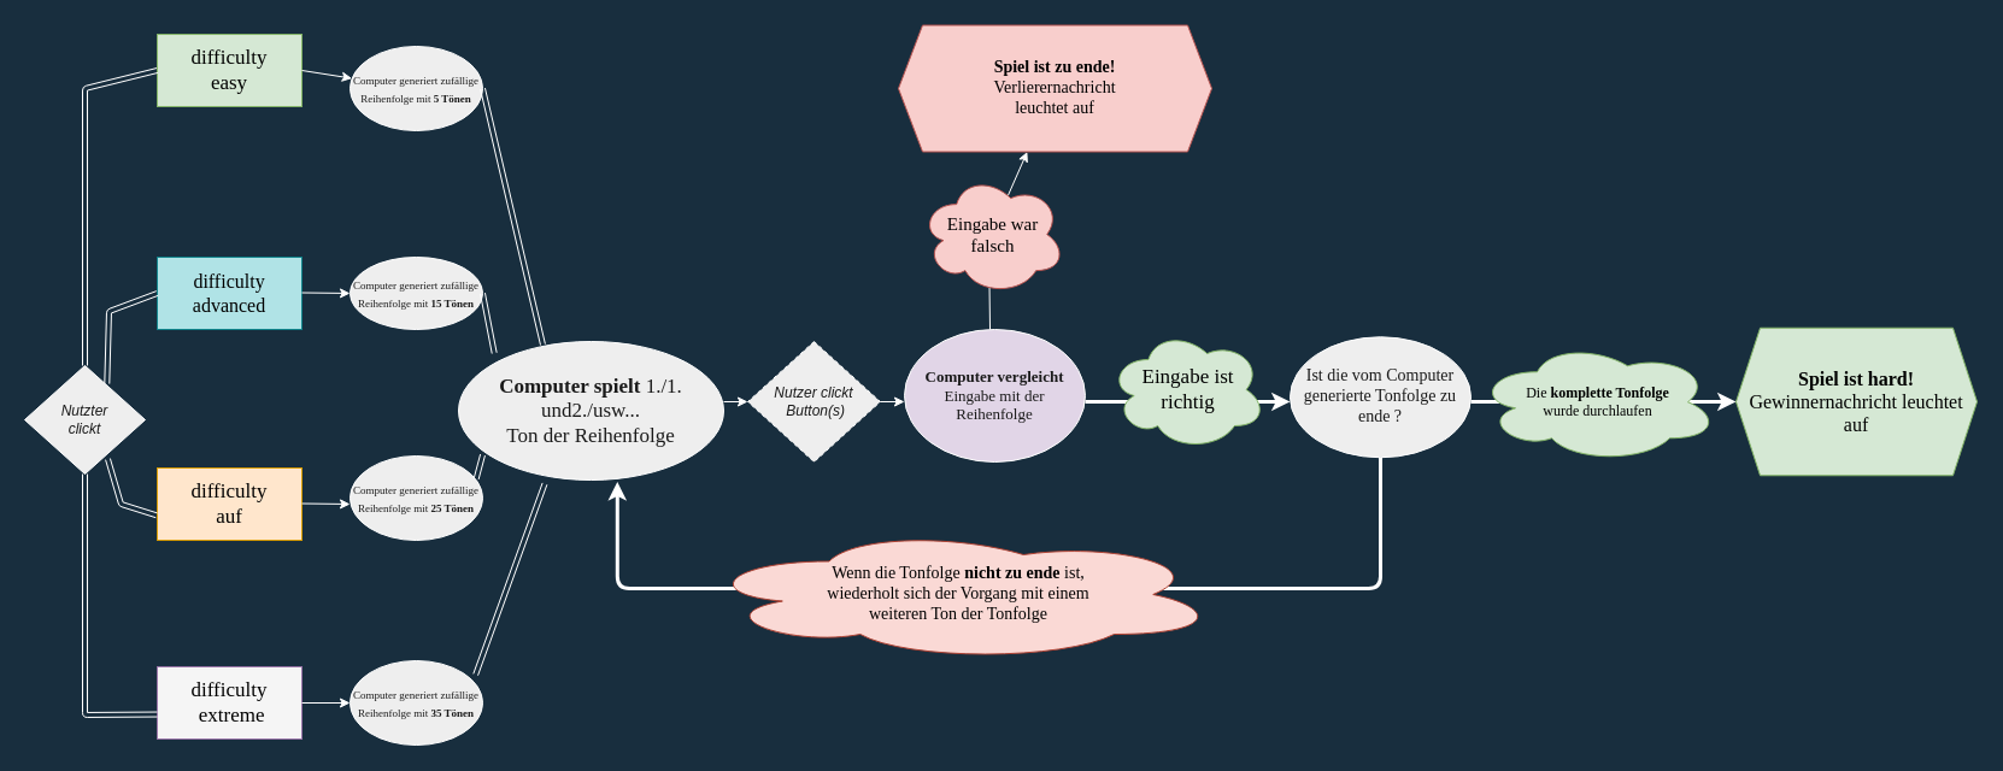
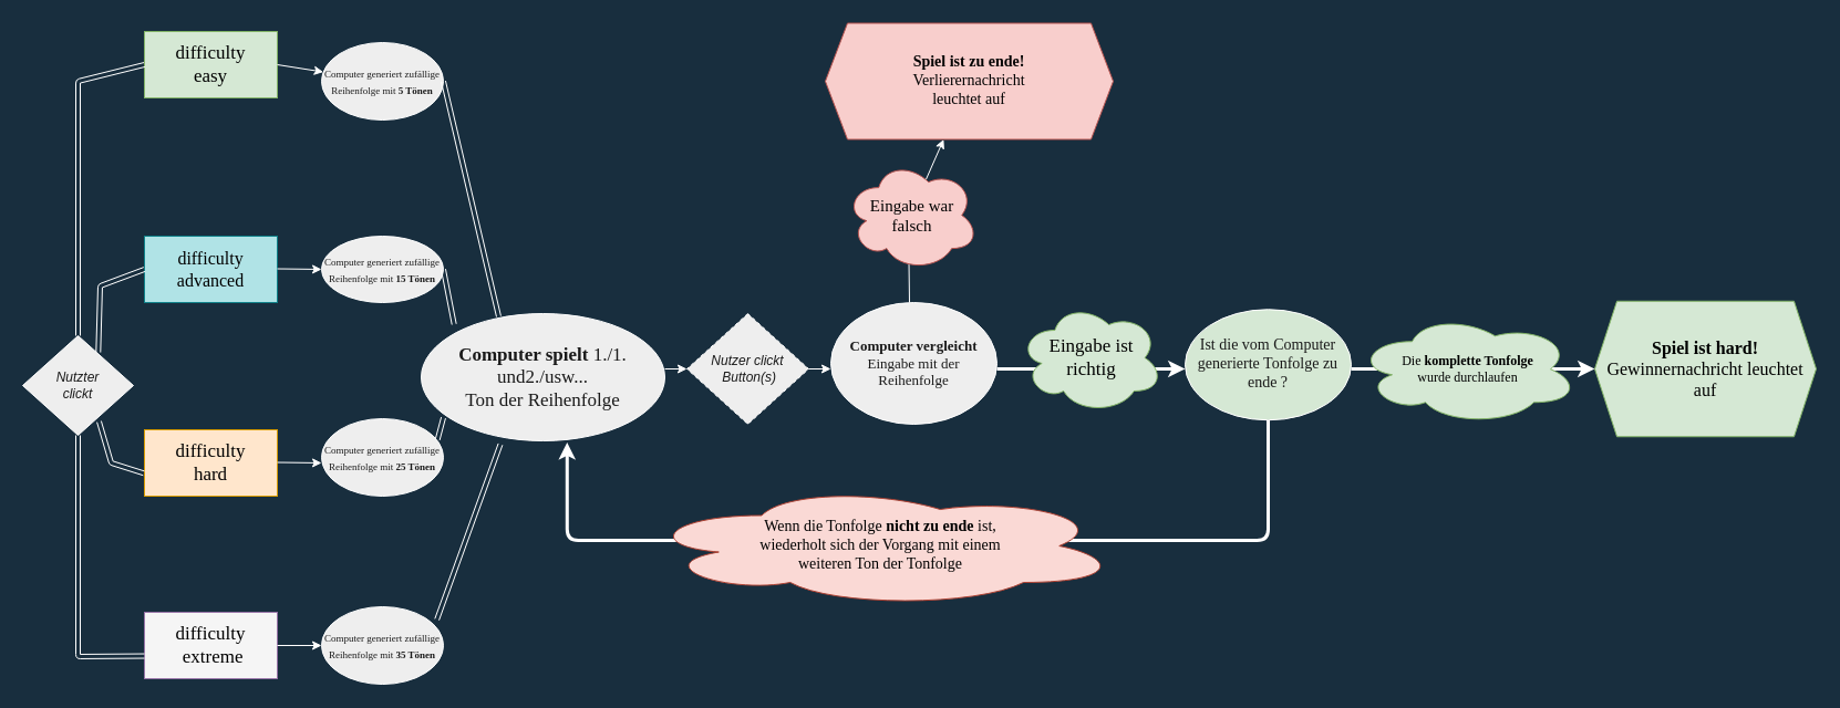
- <mxCell id="25" value="&lt;font style=&quot;font-size: 13px&quot; face=&quot;Verdana&quot;&gt;&lt;b&gt;Computer vergleicht&lt;/b&gt; Eingabe mit der Reihenfolge&lt;/font&gt;" style="ellipse;whiteSpace=wrap;html=1;rounded=0;sketch=0;fillColor=#e1d5e7;strokeColor=#FFFFFF;fontColor=#1A1A1A;" vertex="1" parent="1"><mxGeometry x="750" y="273" width="150" height="110" as="geometry" /></mxCell>
+ <mxCell id="25" value="&lt;font style=&quot;font-size: 13px&quot; face=&quot;Verdana&quot;&gt;&lt;b&gt;Computer vergleicht&lt;/b&gt; Eingabe mit der Reihenfolge&lt;/font&gt;" style="ellipse;whiteSpace=wrap;html=1;rounded=0;sketch=0;fillColor=#EEEEEE;strokeColor=#FFFFFF;fontColor=#1A1A1A;" vertex="1" parent="1"><mxGeometry x="750" y="273" width="150" height="110" as="geometry" /></mxCell>
- <mxCell id="35" value="&lt;font face=&quot;Verdana&quot; style=&quot;font-size: 14px&quot;&gt;Ist die vom Computer generierte Tonfolge zu ende ?&lt;/font&gt;" style="ellipse;whiteSpace=wrap;html=1;rounded=0;sketch=0;strokeColor=#FFFFFF;fillColor=#EEEEEE;fontColor=#1A1A1A;" vertex="1" parent="1"><mxGeometry x="1070" y="279.25" width="150" height="100" as="geometry" /></mxCell>
+ <mxCell id="35" value="&lt;font face=&quot;Verdana&quot; style=&quot;font-size: 14px&quot;&gt;Ist die vom Computer generierte Tonfolge zu ende ?&lt;/font&gt;" style="ellipse;whiteSpace=wrap;html=1;rounded=0;sketch=0;strokeColor=#FFFFFF;fillColor=#d5e8d4;fontColor=#1A1A1A;" vertex="1" parent="1"><mxGeometry x="1070" y="279.25" width="150" height="100" as="geometry" /></mxCell>
- <mxCell id="4" value="&lt;font style=&quot;font-size: 17px&quot; face=&quot;Verdana&quot;&gt;difficulty&lt;br&gt;auf&lt;/font&gt;" style="whiteSpace=wrap;html=1;glass=0;fillColor=#ffe6cc;strokeColor=#d79b00;sketch=0;" vertex="1" parent="1"><mxGeometry x="130" y="388" width="120" height="60" as="geometry" /></mxCell>
+ <mxCell id="4" value="&lt;font style=&quot;font-size: 17px&quot; face=&quot;Verdana&quot;&gt;difficulty&lt;br&gt;hard&lt;/font&gt;" style="whiteSpace=wrap;html=1;glass=0;fillColor=#ffe6cc;strokeColor=#d79b00;sketch=0;" vertex="1" parent="1"><mxGeometry x="130" y="388" width="120" height="60" as="geometry" /></mxCell>
